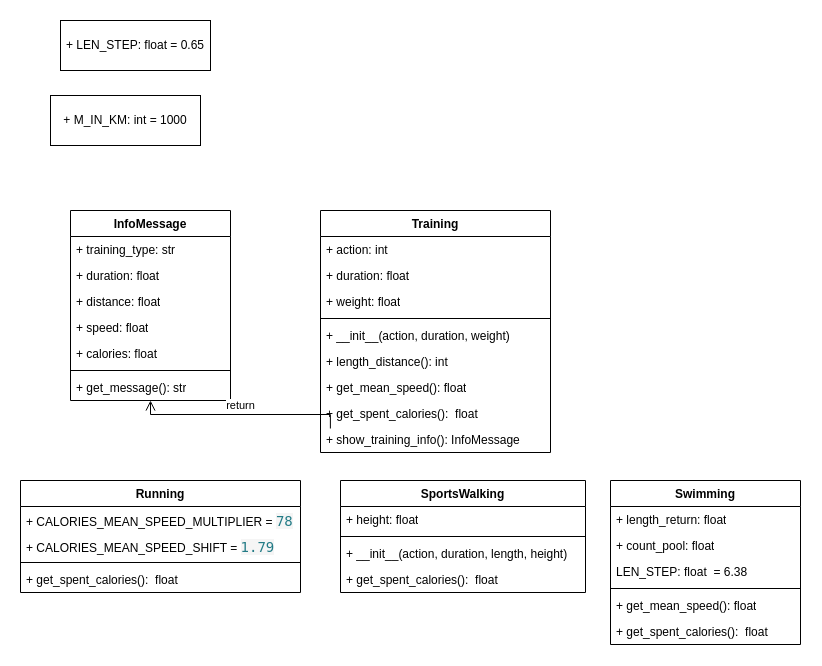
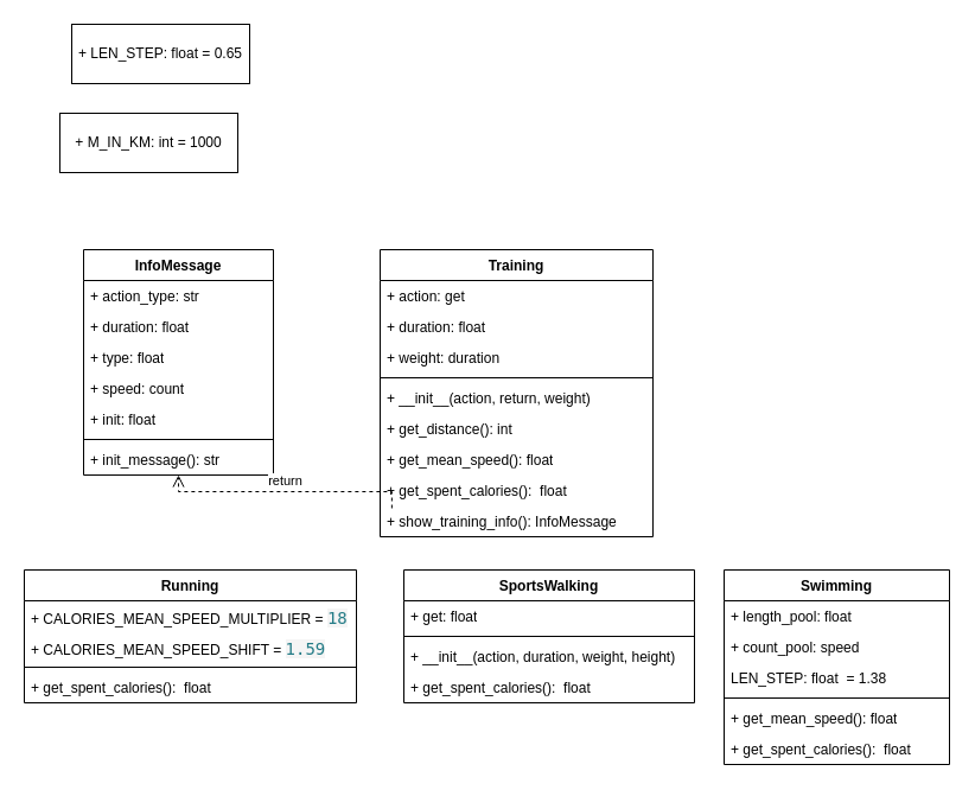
- <mxCell id="13" value="+&amp;nbsp;training_type: str" style="text;strokeColor=none;fillColor=none;align=left;verticalAlign=top;spacingLeft=4;spacingRight=4;overflow=hidden;rotatable=0;points=[[0,0.5],[1,0.5]];portConstraint=eastwest;whiteSpace=wrap;html=1;" vertex="1" parent="12"><mxGeometry y="26" width="160" height="26" as="geometry" /></mxCell>
+ <mxCell id="13" value="+&amp;nbsp;action_type: str" style="text;strokeColor=none;fillColor=none;align=left;verticalAlign=top;spacingLeft=4;spacingRight=4;overflow=hidden;rotatable=0;points=[[0,0.5],[1,0.5]];portConstraint=eastwest;whiteSpace=wrap;html=1;" vertex="1" parent="12"><mxGeometry y="26" width="160" height="26" as="geometry" /></mxCell>
- <mxCell id="3" value="+ action: int" style="text;strokeColor=none;fillColor=none;align=left;verticalAlign=top;spacingLeft=4;spacingRight=4;overflow=hidden;rotatable=0;points=[[0,0.5],[1,0.5]];portConstraint=eastwest;whiteSpace=wrap;html=1;" vertex="1" parent="2"><mxGeometry y="26" width="230" height="26" as="geometry" /></mxCell>
+ <mxCell id="3" value="+ action: get" style="text;strokeColor=none;fillColor=none;align=left;verticalAlign=top;spacingLeft=4;spacingRight=4;overflow=hidden;rotatable=0;points=[[0,0.5],[1,0.5]];portConstraint=eastwest;whiteSpace=wrap;html=1;" vertex="1" parent="2"><mxGeometry y="26" width="230" height="26" as="geometry" /></mxCell>
- <mxCell id="15" value="+ distance: float" style="text;strokeColor=none;fillColor=none;align=left;verticalAlign=top;spacingLeft=4;spacingRight=4;overflow=hidden;rotatable=0;points=[[0,0.5],[1,0.5]];portConstraint=eastwest;whiteSpace=wrap;html=1;" vertex="1" parent="12"><mxGeometry y="78" width="160" height="26" as="geometry" /></mxCell>
+ <mxCell id="15" value="+ type: float" style="text;strokeColor=none;fillColor=none;align=left;verticalAlign=top;spacingLeft=4;spacingRight=4;overflow=hidden;rotatable=0;points=[[0,0.5],[1,0.5]];portConstraint=eastwest;whiteSpace=wrap;html=1;" vertex="1" parent="12"><mxGeometry y="78" width="160" height="26" as="geometry" /></mxCell>
- <mxCell id="5" value="+ weight: float" style="text;strokeColor=none;fillColor=none;align=left;verticalAlign=top;spacingLeft=4;spacingRight=4;overflow=hidden;rotatable=0;points=[[0,0.5],[1,0.5]];portConstraint=eastwest;whiteSpace=wrap;html=1;" vertex="1" parent="2"><mxGeometry y="78" width="230" height="26" as="geometry" /></mxCell>
+ <mxCell id="5" value="+ weight: duration" style="text;strokeColor=none;fillColor=none;align=left;verticalAlign=top;spacingLeft=4;spacingRight=4;overflow=hidden;rotatable=0;points=[[0,0.5],[1,0.5]];portConstraint=eastwest;whiteSpace=wrap;html=1;" vertex="1" parent="2"><mxGeometry y="78" width="230" height="26" as="geometry" /></mxCell>
- <mxCell id="16" value="+&amp;nbsp;speed: float" style="text;strokeColor=none;fillColor=none;align=left;verticalAlign=top;spacingLeft=4;spacingRight=4;overflow=hidden;rotatable=0;points=[[0,0.5],[1,0.5]];portConstraint=eastwest;whiteSpace=wrap;html=1;" vertex="1" parent="12"><mxGeometry y="104" width="160" height="26" as="geometry" /></mxCell>
+ <mxCell id="16" value="+&amp;nbsp;speed: count" style="text;strokeColor=none;fillColor=none;align=left;verticalAlign=top;spacingLeft=4;spacingRight=4;overflow=hidden;rotatable=0;points=[[0,0.5],[1,0.5]];portConstraint=eastwest;whiteSpace=wrap;html=1;" vertex="1" parent="12"><mxGeometry y="104" width="160" height="26" as="geometry" /></mxCell>
- <mxCell id="7" value="+ __init__(action, duration, weight)" style="text;strokeColor=none;fillColor=none;align=left;verticalAlign=top;spacingLeft=4;spacingRight=4;overflow=hidden;rotatable=0;points=[[0,0.5],[1,0.5]];portConstraint=eastwest;whiteSpace=wrap;html=1;" vertex="1" parent="2"><mxGeometry y="112" width="230" height="26" as="geometry" /></mxCell>
+ <mxCell id="7" value="+ __init__(action, return, weight)" style="text;strokeColor=none;fillColor=none;align=left;verticalAlign=top;spacingLeft=4;spacingRight=4;overflow=hidden;rotatable=0;points=[[0,0.5],[1,0.5]];portConstraint=eastwest;whiteSpace=wrap;html=1;" vertex="1" parent="2"><mxGeometry y="112" width="230" height="26" as="geometry" /></mxCell>
- <mxCell id="17" value="+&amp;nbsp;calories: float" style="text;strokeColor=none;fillColor=none;align=left;verticalAlign=top;spacingLeft=4;spacingRight=4;overflow=hidden;rotatable=0;points=[[0,0.5],[1,0.5]];portConstraint=eastwest;whiteSpace=wrap;html=1;" vertex="1" parent="12"><mxGeometry y="130" width="160" height="26" as="geometry" /></mxCell>
+ <mxCell id="17" value="+&amp;nbsp;init: float" style="text;strokeColor=none;fillColor=none;align=left;verticalAlign=top;spacingLeft=4;spacingRight=4;overflow=hidden;rotatable=0;points=[[0,0.5],[1,0.5]];portConstraint=eastwest;whiteSpace=wrap;html=1;" vertex="1" parent="12"><mxGeometry y="130" width="160" height="26" as="geometry" /></mxCell>
- <mxCell id="8" value="+ length_distance(): int&lt;br&gt;" style="text;strokeColor=none;fillColor=none;align=left;verticalAlign=top;spacingLeft=4;spacingRight=4;overflow=hidden;rotatable=0;points=[[0,0.5],[1,0.5]];portConstraint=eastwest;whiteSpace=wrap;html=1;" vertex="1" parent="2"><mxGeometry y="138" width="230" height="26" as="geometry" /></mxCell>
+ <mxCell id="8" value="+ get_distance(): int&lt;br&gt;" style="text;strokeColor=none;fillColor=none;align=left;verticalAlign=top;spacingLeft=4;spacingRight=4;overflow=hidden;rotatable=0;points=[[0,0.5],[1,0.5]];portConstraint=eastwest;whiteSpace=wrap;html=1;" vertex="1" parent="2"><mxGeometry y="138" width="230" height="26" as="geometry" /></mxCell>
- <mxCell id="19" value="+&amp;nbsp;get_message(): str" style="text;strokeColor=none;fillColor=none;align=left;verticalAlign=top;spacingLeft=4;spacingRight=4;overflow=hidden;rotatable=0;points=[[0,0.5],[1,0.5]];portConstraint=eastwest;whiteSpace=wrap;html=1;" vertex="1" parent="12"><mxGeometry y="164" width="160" height="26" as="geometry" /></mxCell>
+ <mxCell id="19" value="+&amp;nbsp;init_message(): str" style="text;strokeColor=none;fillColor=none;align=left;verticalAlign=top;spacingLeft=4;spacingRight=4;overflow=hidden;rotatable=0;points=[[0,0.5],[1,0.5]];portConstraint=eastwest;whiteSpace=wrap;html=1;" vertex="1" parent="12"><mxGeometry y="164" width="160" height="26" as="geometry" /></mxCell>
- <mxCell id="20" value="return" style="html=1;verticalAlign=bottom;endArrow=open;dashed=0;endSize=8;edgeStyle=elbowEdgeStyle;elbow=vertical;curved=0;rounded=0;exitX=0.043;exitY=0.077;exitDx=0;exitDy=0;exitPerimeter=0;" edge="1" parent="1" source="11" target="12"><mxGeometry relative="1" as="geometry"><mxPoint x="320" y="300" as="sourcePoint" /><mxPoint x="230" y="310" as="targetPoint" /></mxGeometry></mxCell>
+ <mxCell id="20" value="return" style="html=1;verticalAlign=bottom;endArrow=open;dashed=1;endSize=8;edgeStyle=elbowEdgeStyle;elbow=vertical;curved=0;rounded=0;exitX=0.043;exitY=0.077;exitDx=0;exitDy=0;exitPerimeter=0;" edge="1" parent="1" source="11" target="12"><mxGeometry relative="1" as="geometry"><mxPoint x="320" y="300" as="sourcePoint" /><mxPoint x="230" y="310" as="targetPoint" /></mxGeometry></mxCell>
- <mxCell id="22" value="+&amp;nbsp;CALORIES_MEAN_SPEED_MULTIPLIER = &lt;span style=&quot;box-sizing: inherit; color: rgb(35, 123, 134); font-family: Menlo, &amp;quot;Ubuntu Mono&amp;quot;, consolas, source-code-pro, monospace; font-size: 14px; background-color: rgb(245, 245, 245);&quot; class=&quot;hljs-number&quot;&gt;78&lt;/span&gt;" style="text;strokeColor=none;fillColor=none;align=left;verticalAlign=top;spacingLeft=4;spacingRight=4;overflow=hidden;rotatable=0;points=[[0,0.5],[1,0.5]];portConstraint=eastwest;whiteSpace=wrap;html=1;" vertex="1" parent="21"><mxGeometry y="26" width="280" height="26" as="geometry" /></mxCell>
+ <mxCell id="22" value="+&amp;nbsp;CALORIES_MEAN_SPEED_MULTIPLIER = &lt;span style=&quot;box-sizing: inherit; color: rgb(35, 123, 134); font-family: Menlo, &amp;quot;Ubuntu Mono&amp;quot;, consolas, source-code-pro, monospace; font-size: 14px; background-color: rgb(245, 245, 245);&quot; class=&quot;hljs-number&quot;&gt;18&lt;/span&gt;" style="text;strokeColor=none;fillColor=none;align=left;verticalAlign=top;spacingLeft=4;spacingRight=4;overflow=hidden;rotatable=0;points=[[0,0.5],[1,0.5]];portConstraint=eastwest;whiteSpace=wrap;html=1;" vertex="1" parent="21"><mxGeometry y="26" width="280" height="26" as="geometry" /></mxCell>
- <mxCell id="27" value="+&amp;nbsp;height: float" style="text;strokeColor=none;fillColor=none;align=left;verticalAlign=top;spacingLeft=4;spacingRight=4;overflow=hidden;rotatable=0;points=[[0,0.5],[1,0.5]];portConstraint=eastwest;whiteSpace=wrap;html=1;" vertex="1" parent="26"><mxGeometry y="26" width="245" height="26" as="geometry" /></mxCell>
+ <mxCell id="27" value="+&amp;nbsp;get: float" style="text;strokeColor=none;fillColor=none;align=left;verticalAlign=top;spacingLeft=4;spacingRight=4;overflow=hidden;rotatable=0;points=[[0,0.5],[1,0.5]];portConstraint=eastwest;whiteSpace=wrap;html=1;" vertex="1" parent="26"><mxGeometry y="26" width="245" height="26" as="geometry" /></mxCell>
- <mxCell id="32" value="+&amp;nbsp;length_return: float" style="text;strokeColor=none;fillColor=none;align=left;verticalAlign=top;spacingLeft=4;spacingRight=4;overflow=hidden;rotatable=0;points=[[0,0.5],[1,0.5]];portConstraint=eastwest;whiteSpace=wrap;html=1;" vertex="1" parent="31"><mxGeometry y="26" width="190" height="26" as="geometry" /></mxCell>
+ <mxCell id="32" value="+&amp;nbsp;length_pool: float" style="text;strokeColor=none;fillColor=none;align=left;verticalAlign=top;spacingLeft=4;spacingRight=4;overflow=hidden;rotatable=0;points=[[0,0.5],[1,0.5]];portConstraint=eastwest;whiteSpace=wrap;html=1;" vertex="1" parent="31"><mxGeometry y="26" width="190" height="26" as="geometry" /></mxCell>
- <mxCell id="23" value="+&amp;nbsp;CALORIES_MEAN_SPEED_SHIFT = &lt;span style=&quot;box-sizing: inherit; color: rgb(35, 123, 134); font-family: Menlo, &amp;quot;Ubuntu Mono&amp;quot;, consolas, source-code-pro, monospace; font-size: 14px; background-color: rgb(245, 245, 245);&quot; class=&quot;hljs-number&quot;&gt;1.79&lt;/span&gt;" style="text;strokeColor=none;fillColor=none;align=left;verticalAlign=top;spacingLeft=4;spacingRight=4;overflow=hidden;rotatable=0;points=[[0,0.5],[1,0.5]];portConstraint=eastwest;whiteSpace=wrap;html=1;" vertex="1" parent="21"><mxGeometry y="52" width="280" height="26" as="geometry" /></mxCell>
+ <mxCell id="23" value="+&amp;nbsp;CALORIES_MEAN_SPEED_SHIFT = &lt;span style=&quot;box-sizing: inherit; color: rgb(35, 123, 134); font-family: Menlo, &amp;quot;Ubuntu Mono&amp;quot;, consolas, source-code-pro, monospace; font-size: 14px; background-color: rgb(245, 245, 245);&quot; class=&quot;hljs-number&quot;&gt;1.59&lt;/span&gt;" style="text;strokeColor=none;fillColor=none;align=left;verticalAlign=top;spacingLeft=4;spacingRight=4;overflow=hidden;rotatable=0;points=[[0,0.5],[1,0.5]];portConstraint=eastwest;whiteSpace=wrap;html=1;" vertex="1" parent="21"><mxGeometry y="52" width="280" height="26" as="geometry" /></mxCell>
- <mxCell id="33" value="+&amp;nbsp;count_pool: float" style="text;strokeColor=none;fillColor=none;align=left;verticalAlign=top;spacingLeft=4;spacingRight=4;overflow=hidden;rotatable=0;points=[[0,0.5],[1,0.5]];portConstraint=eastwest;whiteSpace=wrap;html=1;" vertex="1" parent="31"><mxGeometry y="52" width="190" height="26" as="geometry" /></mxCell>
+ <mxCell id="33" value="+&amp;nbsp;count_pool: speed" style="text;strokeColor=none;fillColor=none;align=left;verticalAlign=top;spacingLeft=4;spacingRight=4;overflow=hidden;rotatable=0;points=[[0,0.5],[1,0.5]];portConstraint=eastwest;whiteSpace=wrap;html=1;" vertex="1" parent="31"><mxGeometry y="52" width="190" height="26" as="geometry" /></mxCell>
- <mxCell id="29" value="+ __init__(action, duration, length, height)" style="text;strokeColor=none;fillColor=none;align=left;verticalAlign=top;spacingLeft=4;spacingRight=4;overflow=hidden;rotatable=0;points=[[0,0.5],[1,0.5]];portConstraint=eastwest;whiteSpace=wrap;html=1;" vertex="1" parent="26"><mxGeometry y="60" width="245" height="26" as="geometry" /></mxCell>
+ <mxCell id="29" value="+ __init__(action, duration, weight, height)" style="text;strokeColor=none;fillColor=none;align=left;verticalAlign=top;spacingLeft=4;spacingRight=4;overflow=hidden;rotatable=0;points=[[0,0.5],[1,0.5]];portConstraint=eastwest;whiteSpace=wrap;html=1;" vertex="1" parent="26"><mxGeometry y="60" width="245" height="26" as="geometry" /></mxCell>
- <mxCell id="34" value="LEN_STEP: float&amp;nbsp; =&amp;nbsp;6.38" style="text;strokeColor=none;fillColor=none;align=left;verticalAlign=top;spacingLeft=4;spacingRight=4;overflow=hidden;rotatable=0;points=[[0,0.5],[1,0.5]];portConstraint=eastwest;whiteSpace=wrap;html=1;" vertex="1" parent="31"><mxGeometry y="78" width="190" height="26" as="geometry" /></mxCell>
+ <mxCell id="34" value="LEN_STEP: float&amp;nbsp; =&amp;nbsp;1.38" style="text;strokeColor=none;fillColor=none;align=left;verticalAlign=top;spacingLeft=4;spacingRight=4;overflow=hidden;rotatable=0;points=[[0,0.5],[1,0.5]];portConstraint=eastwest;whiteSpace=wrap;html=1;" vertex="1" parent="31"><mxGeometry y="78" width="190" height="26" as="geometry" /></mxCell>
